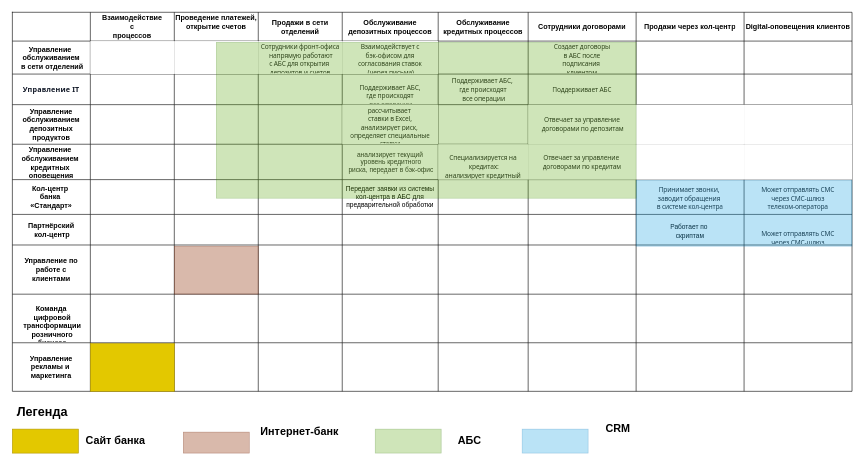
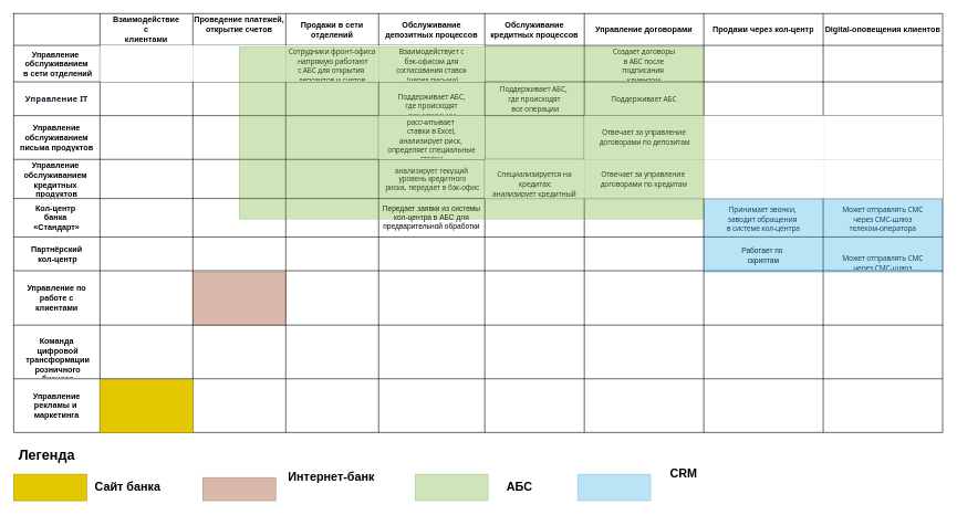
- <mxCell id="5" value="Взаимодействие&lt;br&gt;с&lt;br&gt;процессов" style="shape=partialRectangle;html=1;whiteSpace=wrap;connectable=0;strokeColor=inherit;overflow=hidden;fillColor=none;top=0;left=0;bottom=0;right=0;pointerEvents=1;fontSize=12;fontStyle=1" vertex="1" parent="3"><mxGeometry x="130" width="140" height="48" as="geometry"><mxRectangle width="140" height="48" as="alternateBounds" /></mxGeometry></mxCell>
+ <mxCell id="5" value="Взаимодействие&lt;br&gt;с&lt;br&gt;клиентами" style="shape=partialRectangle;html=1;whiteSpace=wrap;connectable=0;strokeColor=inherit;overflow=hidden;fillColor=none;top=0;left=0;bottom=0;right=0;pointerEvents=1;fontSize=12;fontStyle=1" vertex="1" parent="3"><mxGeometry x="130" width="140" height="48" as="geometry"><mxRectangle width="140" height="48" as="alternateBounds" /></mxGeometry></mxCell>
- <mxCell id="10" value="Сотрудники договорами" style="shape=partialRectangle;html=1;whiteSpace=wrap;connectable=0;strokeColor=inherit;overflow=hidden;fillColor=none;top=0;left=0;bottom=0;right=0;pointerEvents=1;fontSize=12;fontStyle=1" vertex="1" parent="3"><mxGeometry x="860" width="180" height="48" as="geometry"><mxRectangle width="180" height="48" as="alternateBounds" /></mxGeometry></mxCell>
+ <mxCell id="10" value="Управление договорами" style="shape=partialRectangle;html=1;whiteSpace=wrap;connectable=0;strokeColor=inherit;overflow=hidden;fillColor=none;top=0;left=0;bottom=0;right=0;pointerEvents=1;fontSize=12;fontStyle=1" vertex="1" parent="3"><mxGeometry x="860" width="180" height="48" as="geometry"><mxRectangle width="180" height="48" as="alternateBounds" /></mxGeometry></mxCell>
- <mxCell id="34" value="Управление обслуживанием депозитных продуктов" style="shape=partialRectangle;html=1;whiteSpace=wrap;connectable=0;strokeColor=inherit;overflow=hidden;fillColor=none;top=0;left=0;bottom=0;right=0;pointerEvents=1;fontSize=12;fontStyle=1" vertex="1" parent="33"><mxGeometry width="130" height="66" as="geometry"><mxRectangle width="130" height="66" as="alternateBounds" /></mxGeometry></mxCell>
+ <mxCell id="34" value="Управление обслуживанием письма продуктов" style="shape=partialRectangle;html=1;whiteSpace=wrap;connectable=0;strokeColor=inherit;overflow=hidden;fillColor=none;top=0;left=0;bottom=0;right=0;pointerEvents=1;fontSize=12;fontStyle=1" vertex="1" parent="33"><mxGeometry width="130" height="66" as="geometry"><mxRectangle width="130" height="66" as="alternateBounds" /></mxGeometry></mxCell>
- <mxCell id="44" value="Управление&amp;nbsp;&lt;br&gt;обслуживанием&amp;nbsp;&lt;br&gt;кредитных&amp;nbsp;&lt;br&gt;оповещения" style="shape=partialRectangle;whiteSpace=wrap;connectable=0;strokeColor=inherit;overflow=hidden;fillColor=none;top=0;left=0;bottom=0;right=0;pointerEvents=1;fontSize=12;fontStyle=1;html=1;" vertex="1" parent="43"><mxGeometry width="130" height="59" as="geometry"><mxRectangle width="130" height="59" as="alternateBounds" /></mxGeometry></mxCell>
+ <mxCell id="44" value="Управление&amp;nbsp;&lt;br&gt;обслуживанием&amp;nbsp;&lt;br&gt;кредитных&amp;nbsp;&lt;br&gt;продуктов" style="shape=partialRectangle;whiteSpace=wrap;connectable=0;strokeColor=inherit;overflow=hidden;fillColor=none;top=0;left=0;bottom=0;right=0;pointerEvents=1;fontSize=12;fontStyle=1;html=1;" vertex="1" parent="43"><mxGeometry width="130" height="59" as="geometry"><mxRectangle width="130" height="59" as="alternateBounds" /></mxGeometry></mxCell>
